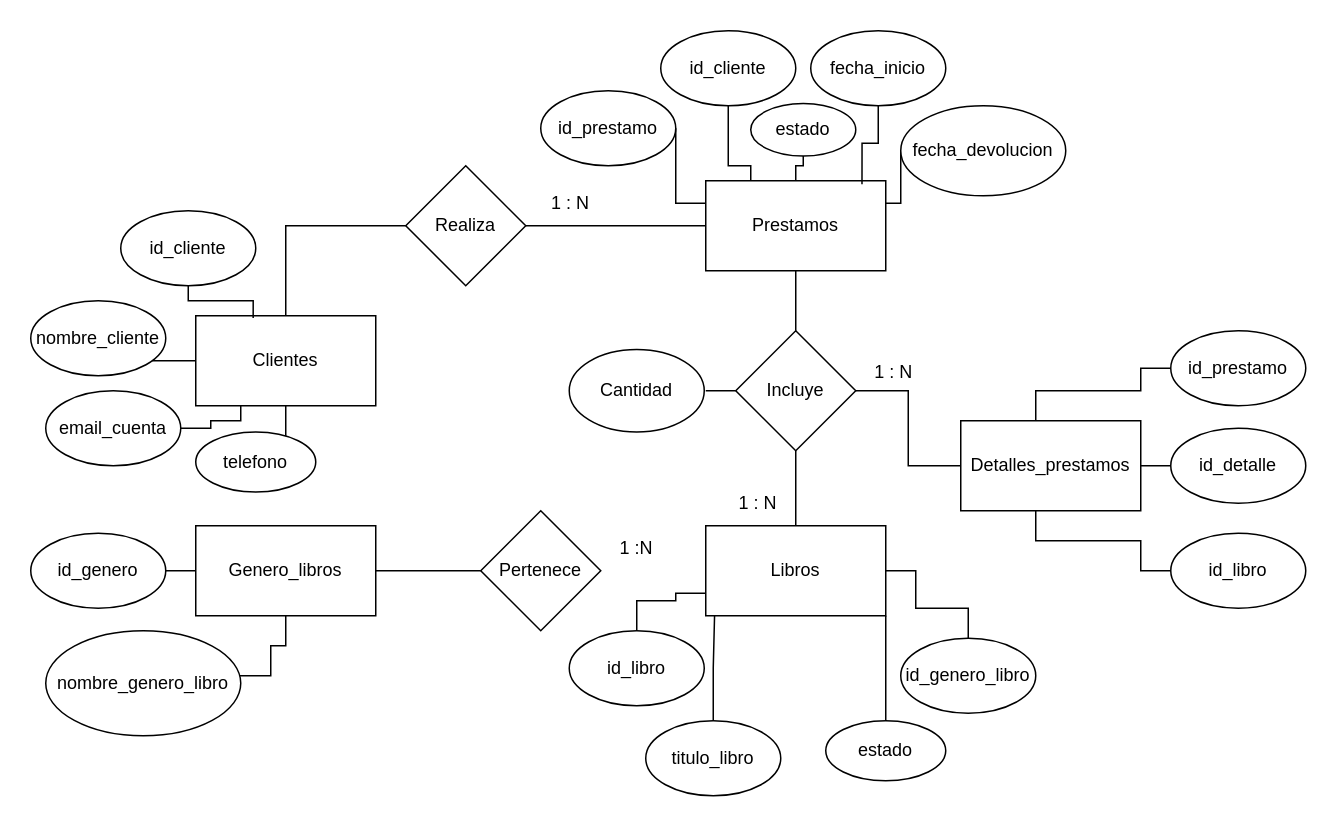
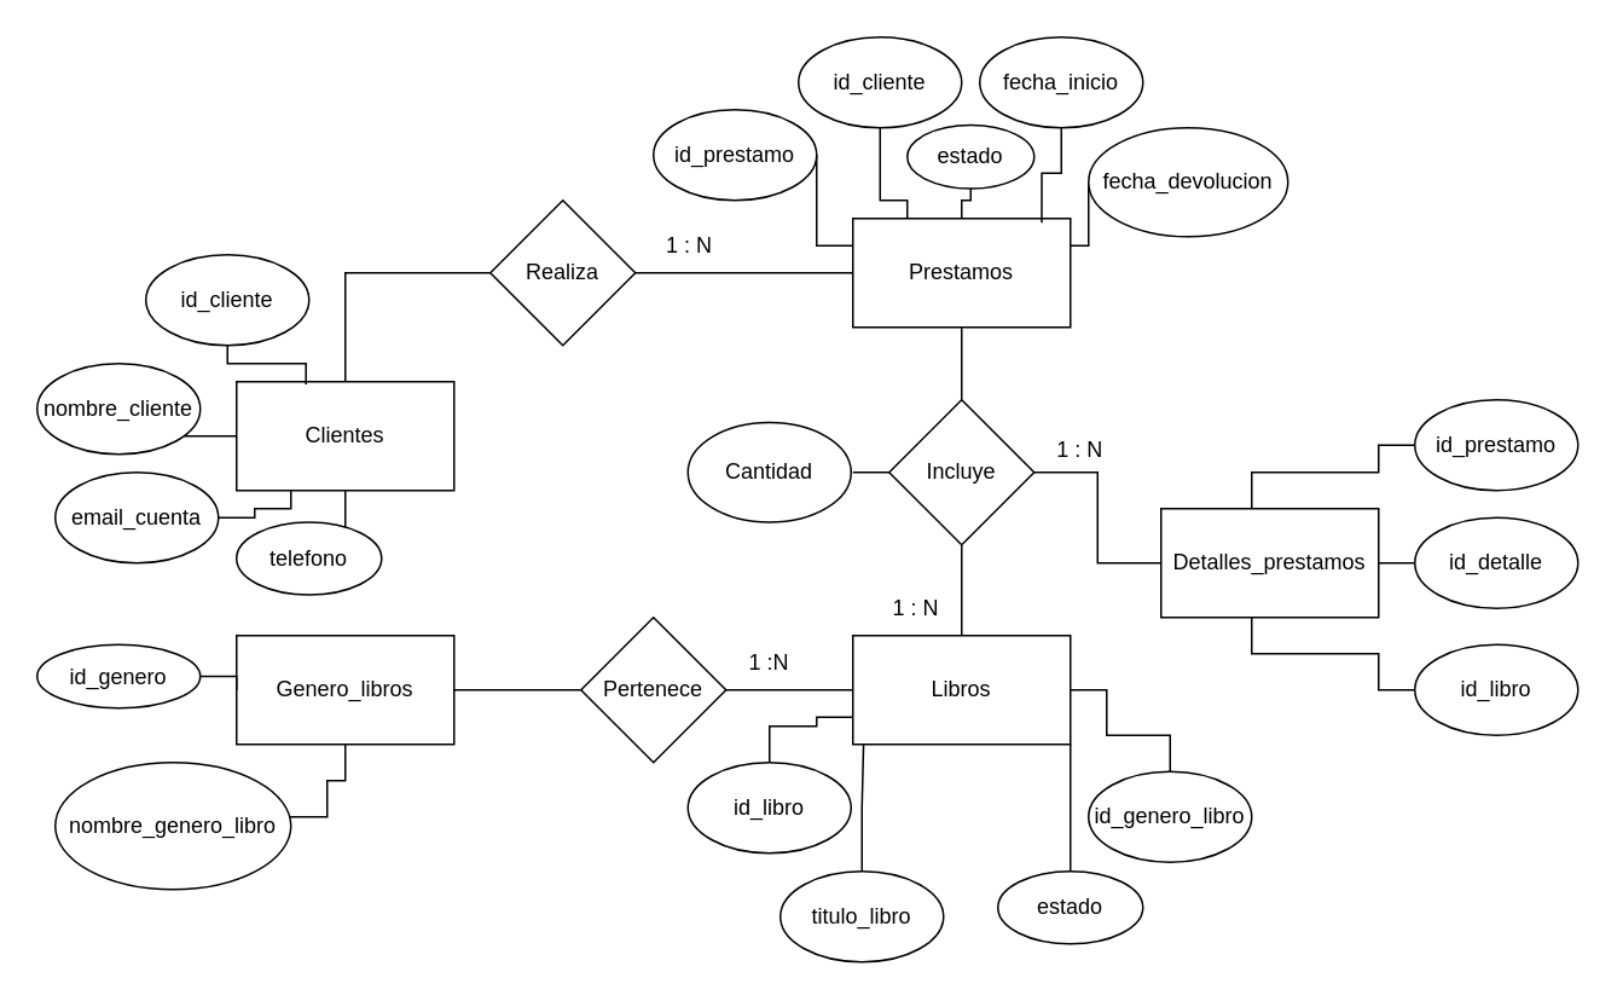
- <mxCell id="24" value="id_genero" style="ellipse;whiteSpace=wrap;html=1;" vertex="1" parent="1"><mxGeometry x="20" y="355" width="90" height="50" as="geometry" /></mxCell>
+ <mxCell id="24" value="id_genero" style="ellipse;whiteSpace=wrap;html=1;" vertex="1" parent="1"><mxGeometry x="20" y="355" width="90" height="35" as="geometry" /></mxCell>
+ <mxCell id="11" style="edgeStyle=orthogonalEdgeStyle;rounded=0;orthogonalLoop=1;jettySize=auto;html=1;endArrow=none;endFill=0;" edge="1" parent="1" source="12" target="21"><mxGeometry relative="1" as="geometry" /></mxCell>
